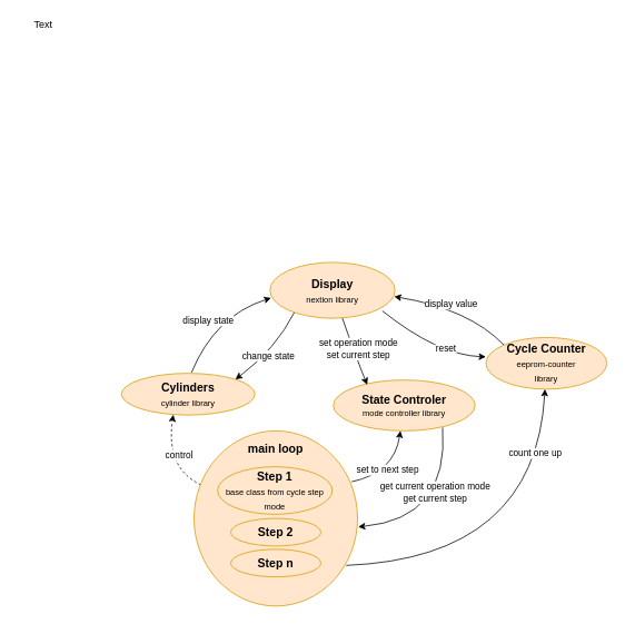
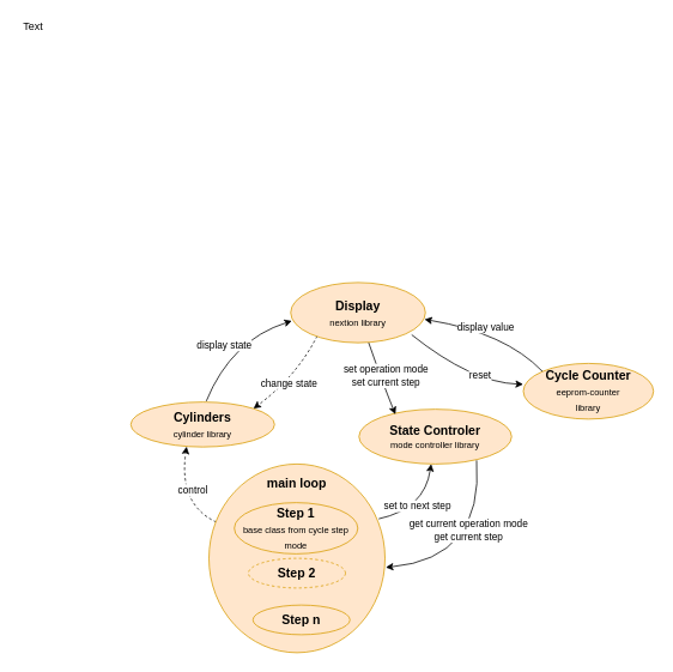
- <mxCell id="6" value="Text" style="text;html=1;align=center;verticalAlign=middle;resizable=0;points=[];autosize=1;" parent="1" vertex="1"><mxGeometry x="35" y="20" width="31" height="18" as="geometry" /></mxCell>
+ <mxCell id="6" value="Text" style="text;html=1;align=center;verticalAlign=middle;resizable=0;points=[];autosize=1;" parent="1" vertex="1"><mxGeometry x="20" y="20" width="31" height="18" as="geometry" /></mxCell>
- <mxCell id="13" value="change state" style="endArrow=classic;html=1;strokeColor=#000000;exitX=0.197;exitY=0.887;exitDx=0;exitDy=0;curved=1;exitPerimeter=0;entryX=1;entryY=0;entryDx=0;entryDy=0;" parent="1" source="14" target="2" edge="1"><mxGeometry x="-0.093" y="-11" width="50" height="50" relative="1" as="geometry"><mxPoint x="496" y="24" as="sourcePoint" /><mxPoint x="290" y="448" as="targetPoint" /><Array as="points"><mxPoint x="330" y="418" /></Array><mxPoint x="-2" y="17" as="offset" /></mxGeometry></mxCell>
+ <mxCell id="13" value="change state" style="endArrow=classic;html=1;strokeColor=#000000;exitX=0.197;exitY=0.887;exitDx=0;exitDy=0;curved=1;exitPerimeter=0;entryX=1;entryY=0;entryDx=0;entryDy=0;dashed=1;" parent="1" source="14" target="2" edge="1"><mxGeometry x="-0.093" y="-11" width="50" height="50" relative="1" as="geometry"><mxPoint x="496" y="24" as="sourcePoint" /><mxPoint x="290" y="448" as="targetPoint" /><Array as="points"><mxPoint x="330" y="418" /></Array><mxPoint x="-2" y="17" as="offset" /></mxGeometry></mxCell>
- <mxCell id="18" value="Step 2" style="ellipse;whiteSpace=wrap;html=1;fontSize=14;fillColor=#ffe6cc;strokeColor=#d79b00;fontStyle=1;spacing=1;" vertex="1" parent="1"><mxGeometry x="276" y="621" width="108" height="33" as="geometry" /></mxCell>
+ <mxCell id="18" value="Step 2" style="ellipse;whiteSpace=wrap;html=1;fontSize=14;fillColor=#ffe6cc;strokeColor=#d79b00;fontStyle=1;spacing=1;dashed=1;" vertex="1" parent="1"><mxGeometry x="276" y="621" width="108" height="33" as="geometry" /></mxCell>
- <mxCell id="15" value="count one up" style="edgeStyle=none;curved=1;orthogonalLoop=1;jettySize=auto;html=1;exitX=0.931;exitY=0.768;exitDx=0;exitDy=0;exitPerimeter=0;" parent="1" source="16" target="3" edge="1"><mxGeometry x="0.643" y="7" relative="1" as="geometry"><Array as="points"><mxPoint x="641" y="668" /></Array><mxPoint x="477" y="601.5" as="sourcePoint" /><mxPoint x="652.088" y="495.627" as="targetPoint" /><mxPoint as="offset" /></mxGeometry></mxCell>
- <mxCell id="19" value="Step n" style="ellipse;whiteSpace=wrap;html=1;fontSize=14;fillColor=#ffe6cc;strokeColor=#d79b00;fontStyle=1;spacing=1;" vertex="1" parent="1"><mxGeometry x="276" y="658" width="108" height="33" as="geometry" /></mxCell>
+ <mxCell id="19" value="Step n" style="ellipse;whiteSpace=wrap;html=1;fontSize=14;fillColor=#ffe6cc;strokeColor=#d79b00;fontStyle=1;spacing=1;" vertex="1" parent="1"><mxGeometry x="281" y="673" width="108" height="33" as="geometry" /></mxCell>
